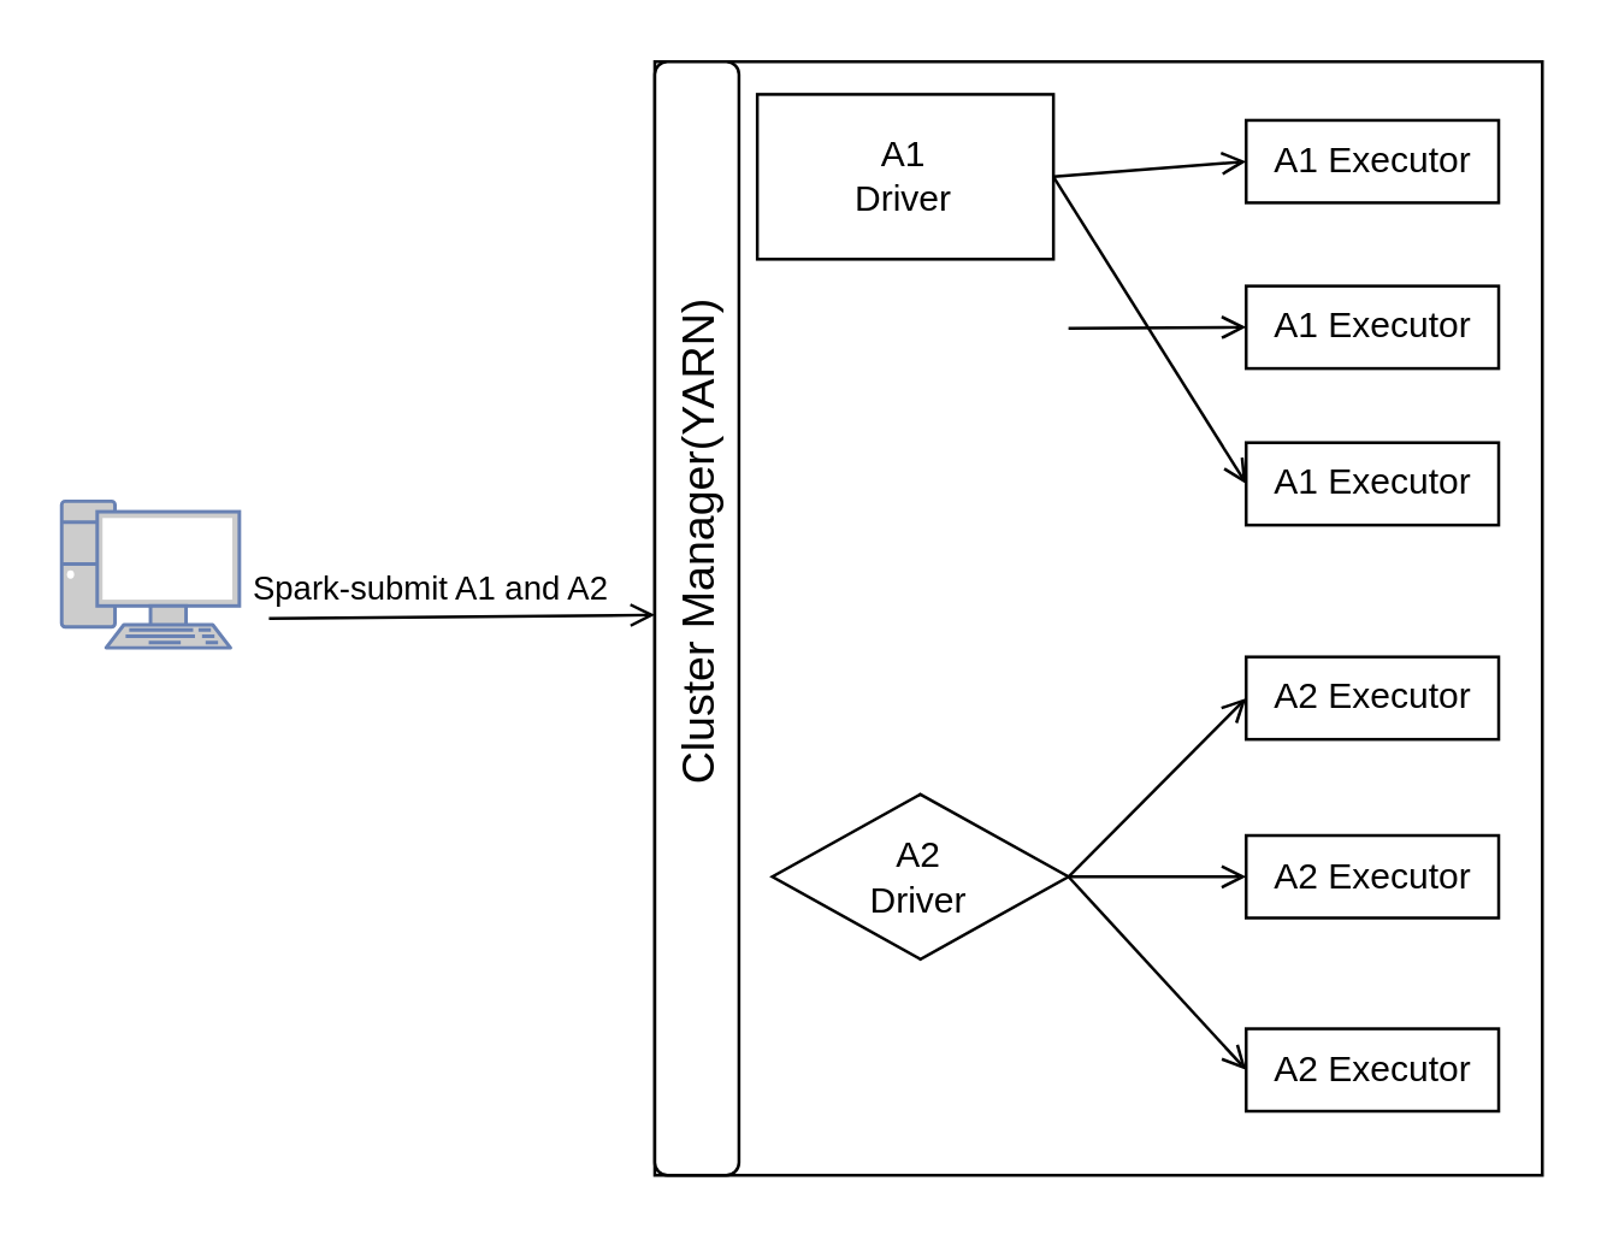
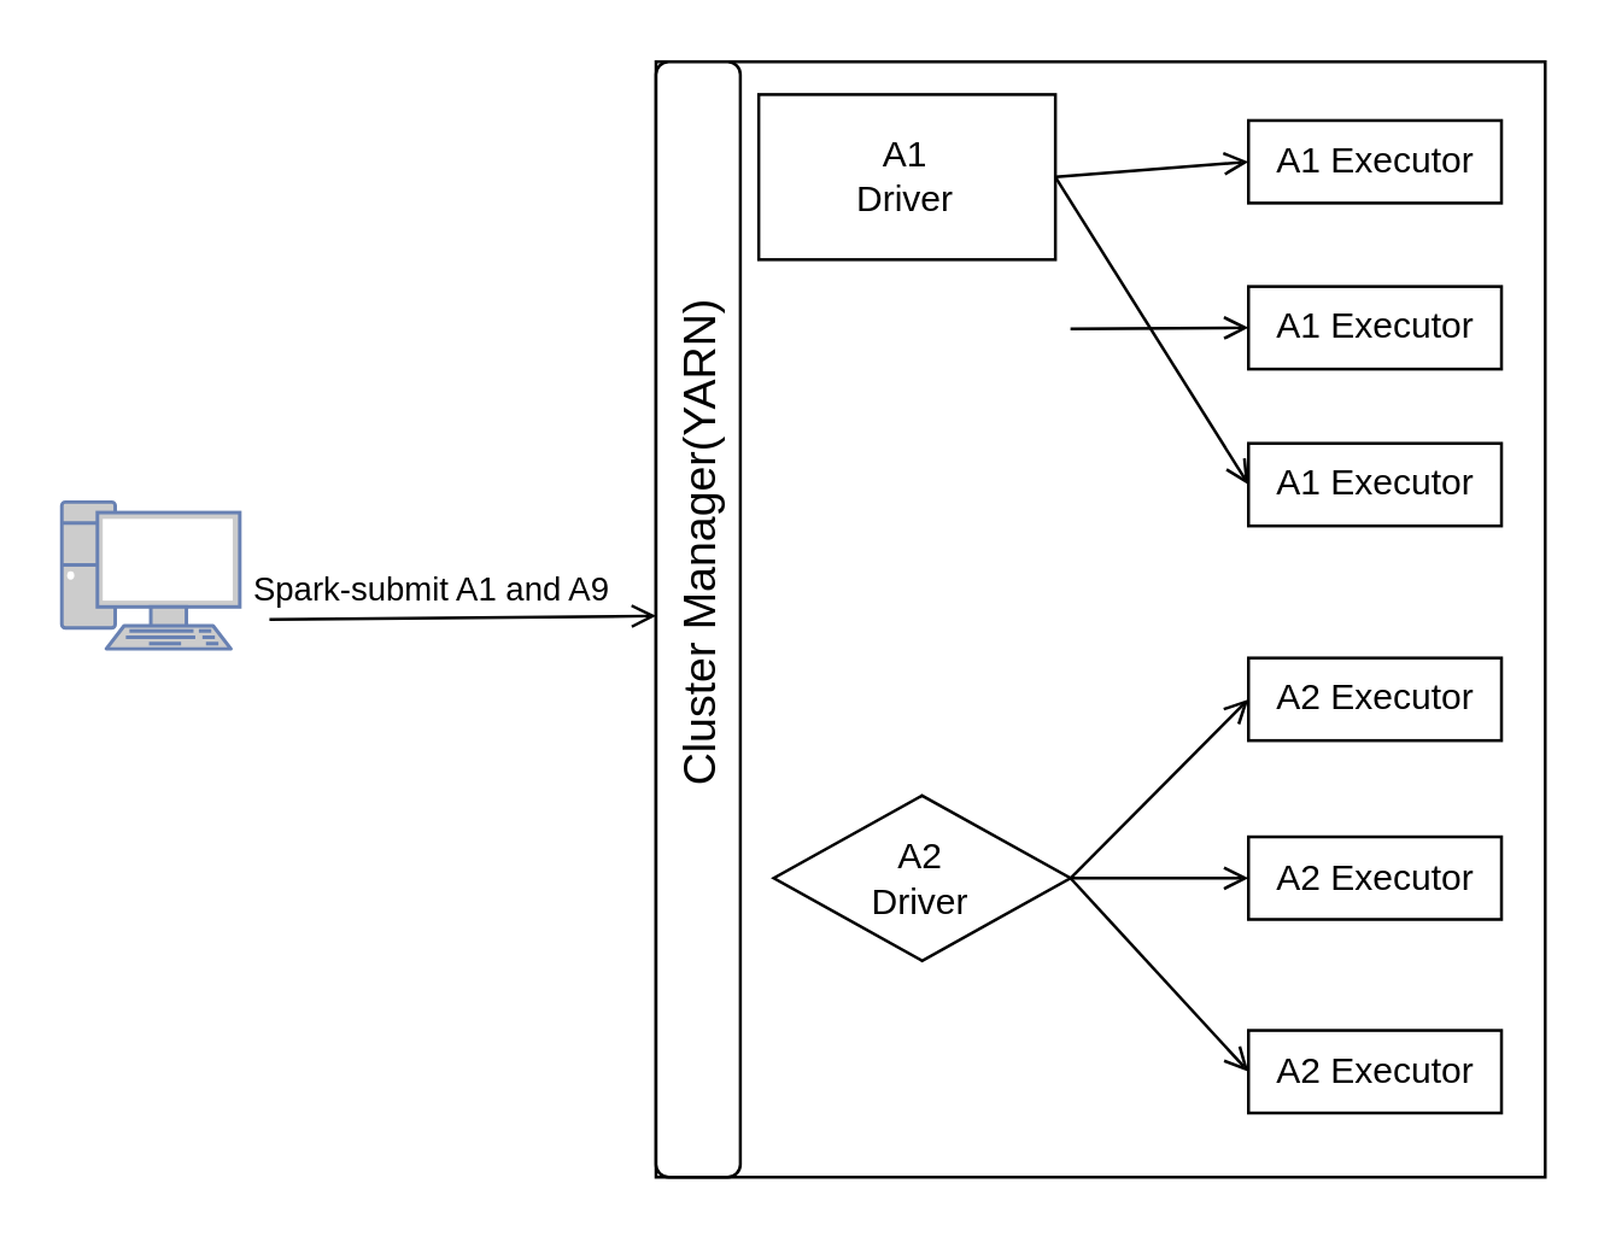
- <mxCell id="5" value="Spark-submit A1 and A2" style="text;html=1;align=center;verticalAlign=middle;whiteSpace=wrap;rounded=0;fontSize=11;spacing=2;labelPosition=center;verticalLabelPosition=middle;spacingBottom=-9;" vertex="1" parent="2"><mxGeometry x="59.04" y="160.658" width="127.92" height="19.474" as="geometry" /></mxCell>
+ <mxCell id="5" value="Spark-submit A1 and A9" style="text;html=1;align=center;verticalAlign=middle;whiteSpace=wrap;rounded=0;fontSize=11;spacing=2;labelPosition=center;verticalLabelPosition=middle;spacingBottom=-9;" vertex="1" parent="2"><mxGeometry x="59.04" y="160.658" width="127.92" height="19.474" as="geometry" /></mxCell>
